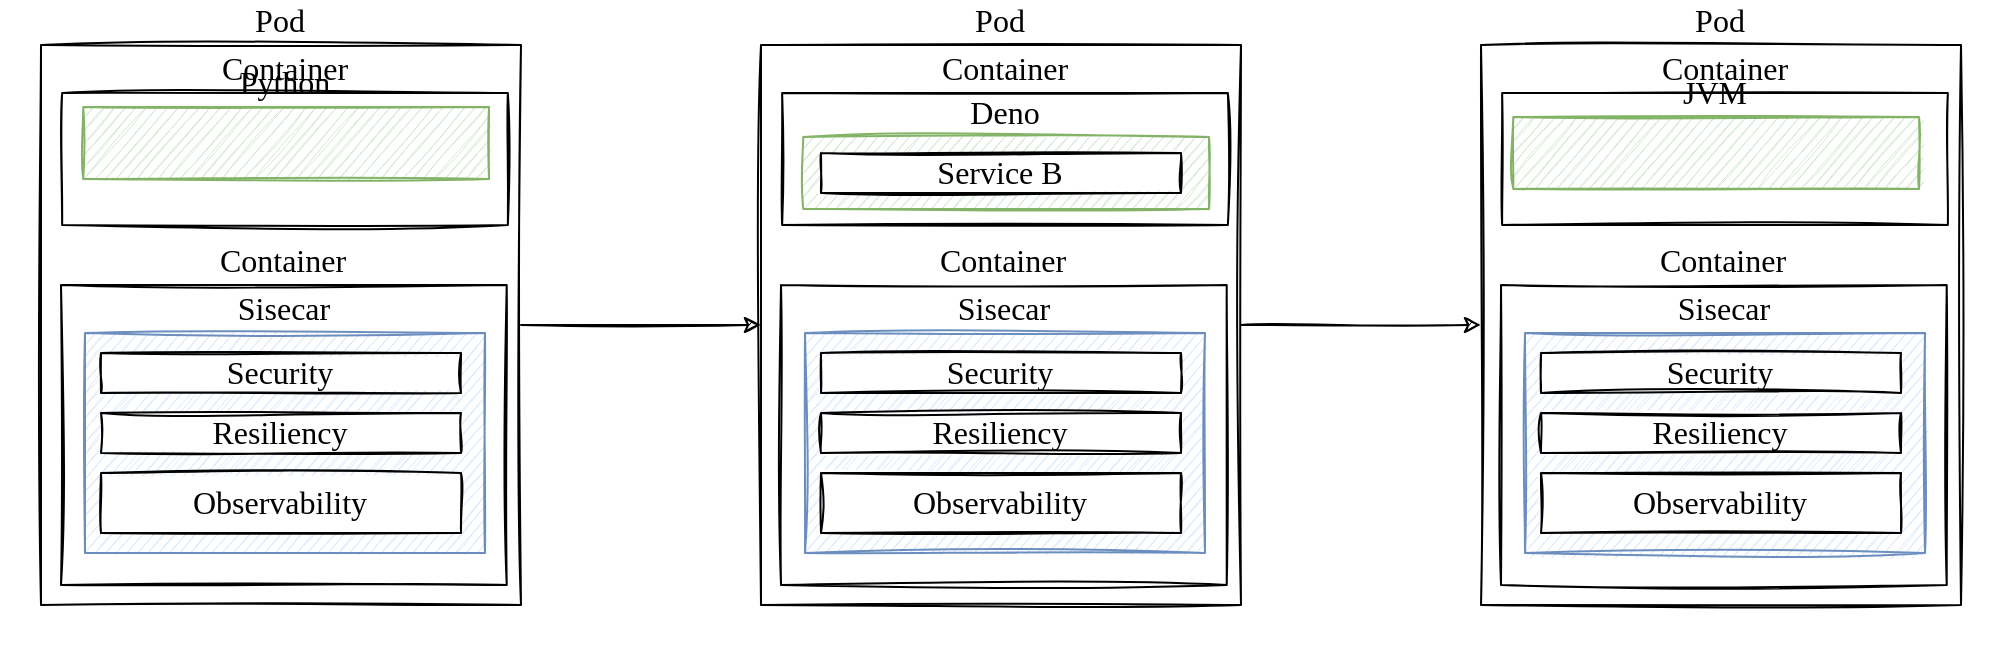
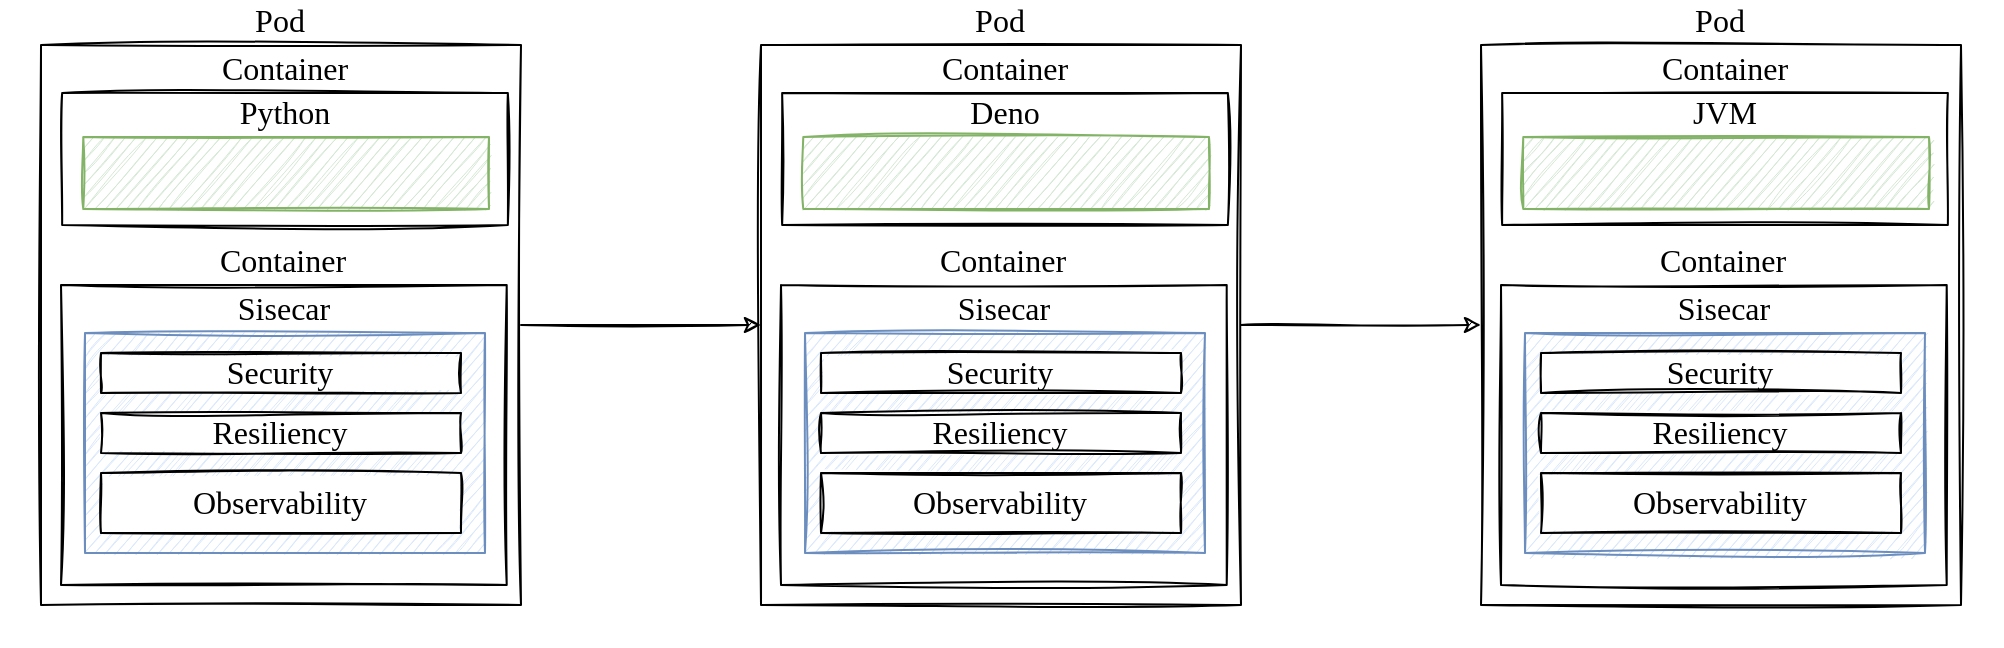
- <mxCell id="10" value="&lt;font style=&quot;font-size: 16px;&quot; data-font-src=&quot;https://fonts.googleapis.com/css?family=Architects+Daughter&quot; face=&quot;Architects Daughter&quot;&gt;Python&lt;/font&gt;" style="rounded=0;whiteSpace=wrap;html=1;sketch=1;strokeColor=#82b366;fontFamily=Helvetica;fontSize=12;fillColor=#d5e8d4;labelPosition=center;verticalLabelPosition=top;align=center;verticalAlign=bottom;" vertex="1" parent="1"><mxGeometry x="41.14" y="51" width="202.86" height="36" as="geometry" /></mxCell>
+ <mxCell id="10" value="&lt;font style=&quot;font-size: 16px;&quot; data-font-src=&quot;https://fonts.googleapis.com/css?family=Architects+Daughter&quot; face=&quot;Architects Daughter&quot;&gt;Python&lt;/font&gt;" style="rounded=0;whiteSpace=wrap;html=1;sketch=1;strokeColor=#82b366;fontFamily=Helvetica;fontSize=12;fillColor=#d5e8d4;labelPosition=center;verticalLabelPosition=top;align=center;verticalAlign=bottom;" vertex="1" parent="1"><mxGeometry x="41.14" y="66" width="202.86" height="36" as="geometry" /></mxCell>
- <mxCell id="27" value="&lt;font style=&quot;font-size: 16px;&quot; data-font-src=&quot;https://fonts.googleapis.com/css?family=Architects+Daughter&quot; face=&quot;Architects Daughter&quot;&gt;JVM&lt;/font&gt;" style="rounded=0;whiteSpace=wrap;html=1;sketch=1;strokeColor=#82b366;fontFamily=Helvetica;fontSize=12;fillColor=#d5e8d4;labelPosition=center;verticalLabelPosition=top;align=center;verticalAlign=bottom;" vertex="1" parent="1"><mxGeometry x="756.14" y="56" width="202.86" height="36" as="geometry" /></mxCell>
+ <mxCell id="27" value="&lt;font style=&quot;font-size: 16px;&quot; data-font-src=&quot;https://fonts.googleapis.com/css?family=Architects+Daughter&quot; face=&quot;Architects Daughter&quot;&gt;JVM&lt;/font&gt;" style="rounded=0;whiteSpace=wrap;html=1;sketch=1;strokeColor=#82b366;fontFamily=Helvetica;fontSize=12;fillColor=#d5e8d4;labelPosition=center;verticalLabelPosition=top;align=center;verticalAlign=bottom;" vertex="1" parent="1"><mxGeometry x="761.14" y="66" width="202.86" height="36" as="geometry" /></mxCell>
- <mxCell id="19" value="Service B" style="rounded=0;whiteSpace=wrap;html=1;sketch=1;strokeColor=default;fontFamily=Architects Daughter;fontSource=https%3A%2F%2Ffonts.googleapis.com%2Fcss%3Ffamily%3DArchitects%2BDaughter;fontSize=16;fontColor=default;fillColor=default;" vertex="1" parent="1"><mxGeometry x="410" y="74" width="180" height="20" as="geometry" /></mxCell>
